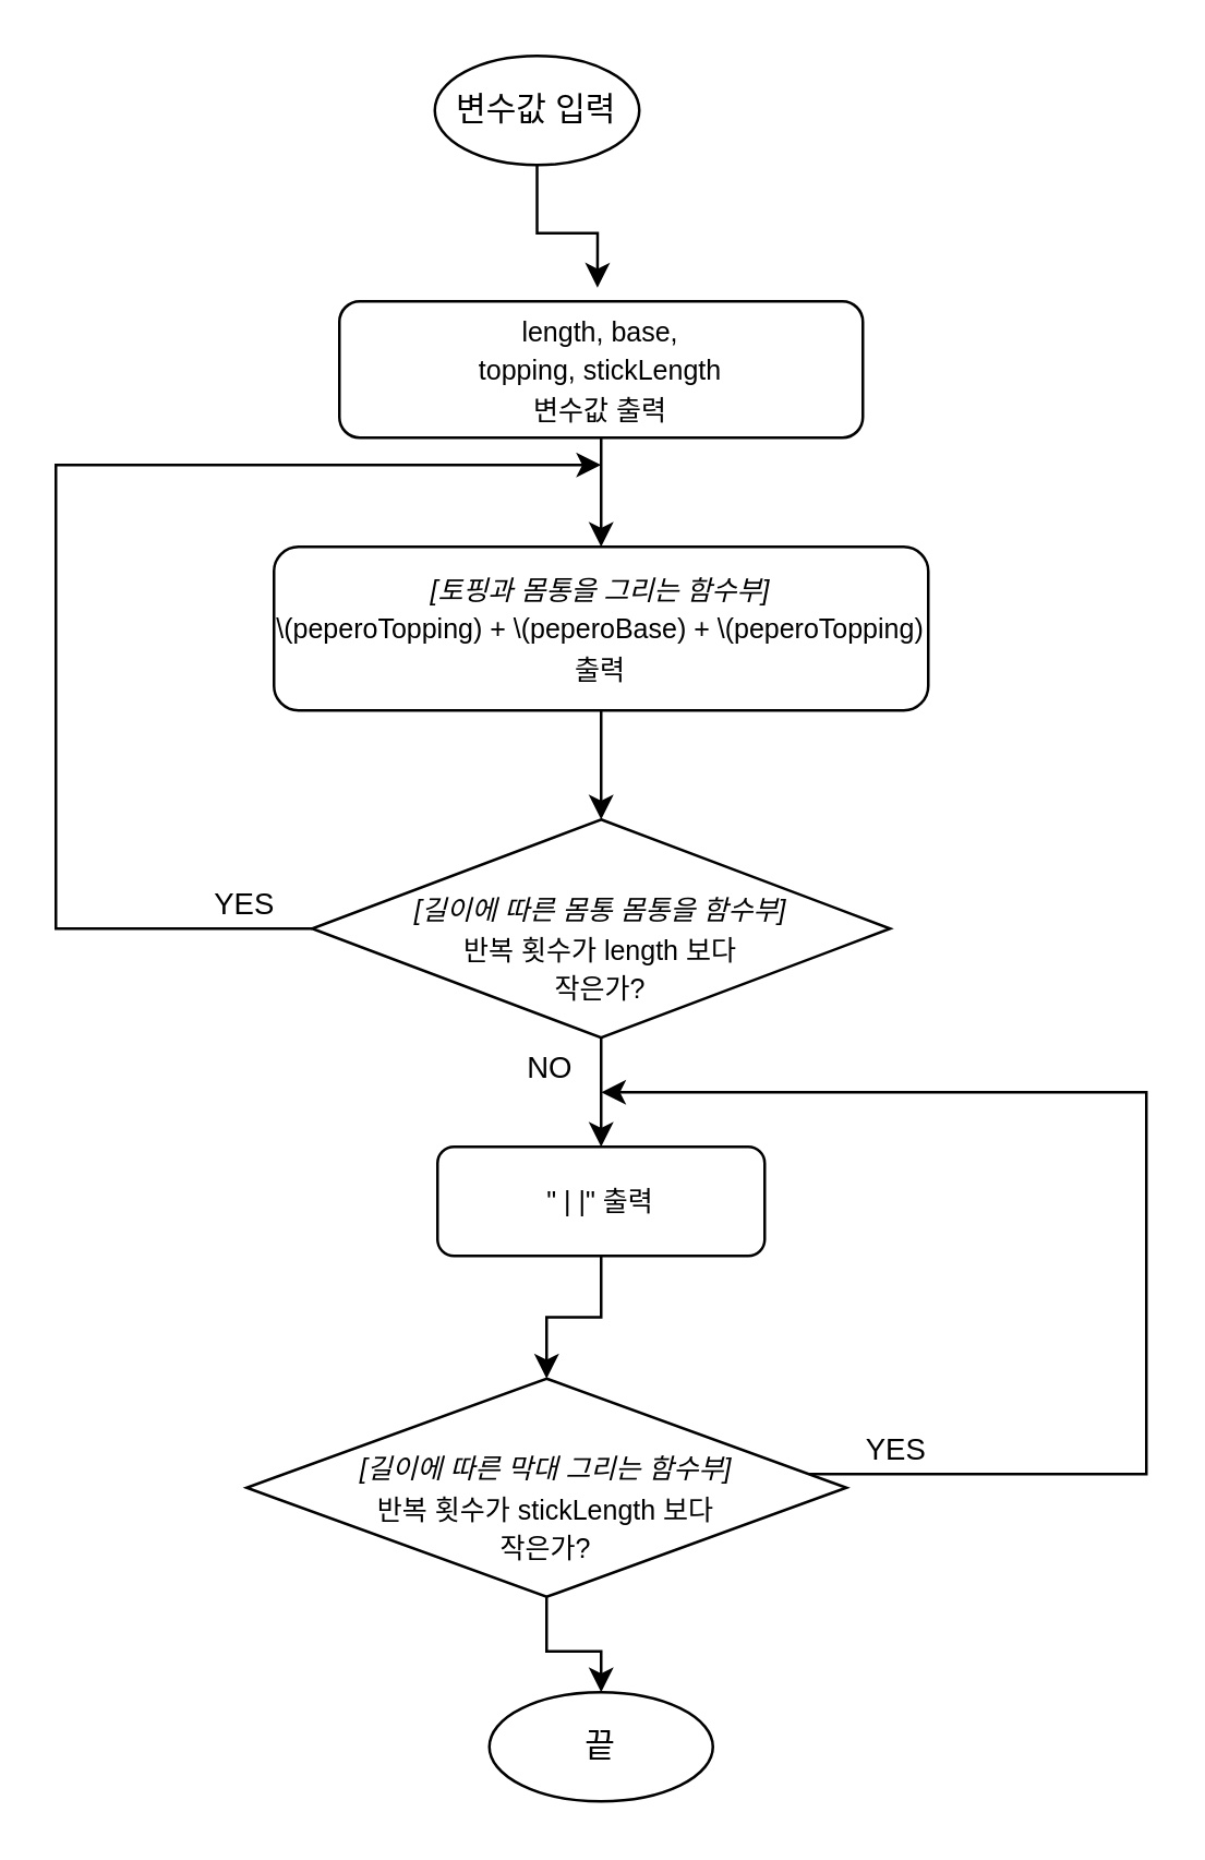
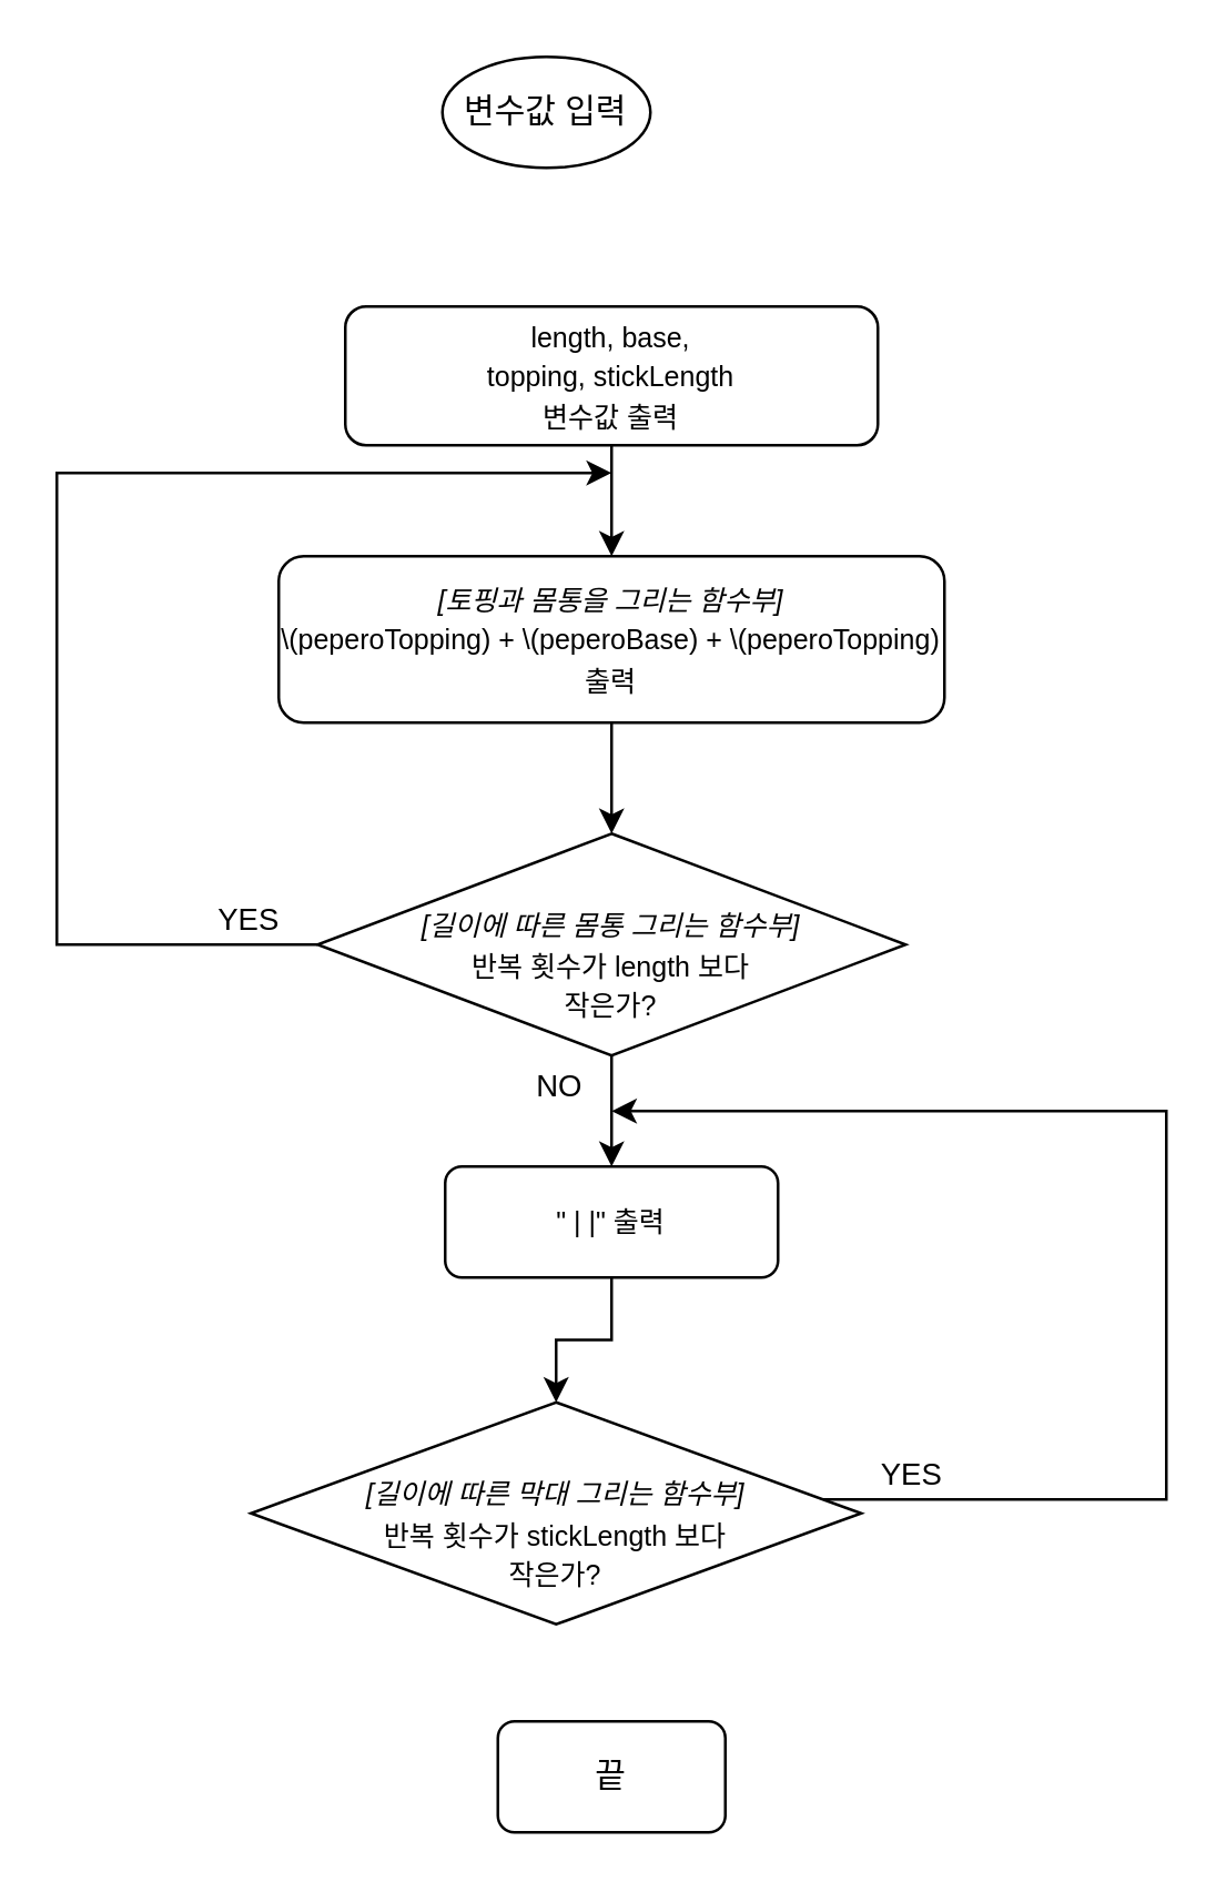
- <mxCell id="12" style="edgeStyle=orthogonalEdgeStyle;rounded=0;orthogonalLoop=1;jettySize=auto;html=1;entryX=0.493;entryY=-0.1;entryDx=0;entryDy=0;entryPerimeter=0;" parent="1" source="2" target="4" edge="1"><mxGeometry relative="1" as="geometry" /></mxCell>
- <mxCell id="11" value="&lt;i&gt;&lt;font style=&quot;font-size: 10px;&quot;&gt;&lt;br&gt;[길이에 따른 몸통 몸통을 함수부]&lt;/font&gt;&lt;br&gt;&lt;/i&gt;&lt;font style=&quot;font-size: 10px;&quot;&gt;반복 횟수가 length 보다 &lt;br&gt;작은가?&lt;/font&gt;" style="rhombus;whiteSpace=wrap;html=1;" parent="1" vertex="1"><mxGeometry x="114" y="300" width="212" height="80" as="geometry" /></mxCell>
+ <mxCell id="11" value="&lt;i&gt;&lt;font style=&quot;font-size: 10px;&quot;&gt;&lt;br&gt;[길이에 따른 몸통 그리는 함수부]&lt;/font&gt;&lt;br&gt;&lt;/i&gt;&lt;font style=&quot;font-size: 10px;&quot;&gt;반복 횟수가 length 보다 &lt;br&gt;작은가?&lt;/font&gt;" style="rhombus;whiteSpace=wrap;html=1;" parent="1" vertex="1"><mxGeometry x="114" y="300" width="212" height="80" as="geometry" /></mxCell>
- <mxCell id="15" value="" style="edgeStyle=orthogonalEdgeStyle;rounded=0;orthogonalLoop=1;jettySize=auto;html=1;" parent="1" source="16" target="19" edge="1"><mxGeometry relative="1" as="geometry" /></mxCell>
- <mxCell id="19" value="끝" style="ellipse;whiteSpace=wrap;html=1;" parent="1" vertex="1"><mxGeometry x="179" y="620" width="82" height="40" as="geometry" /></mxCell>
+ <mxCell id="19" value="끝" style="whiteSpace=wrap;html=1;rounded=1;" parent="1" vertex="1"><mxGeometry x="179" y="620" width="82" height="40" as="geometry" /></mxCell>
